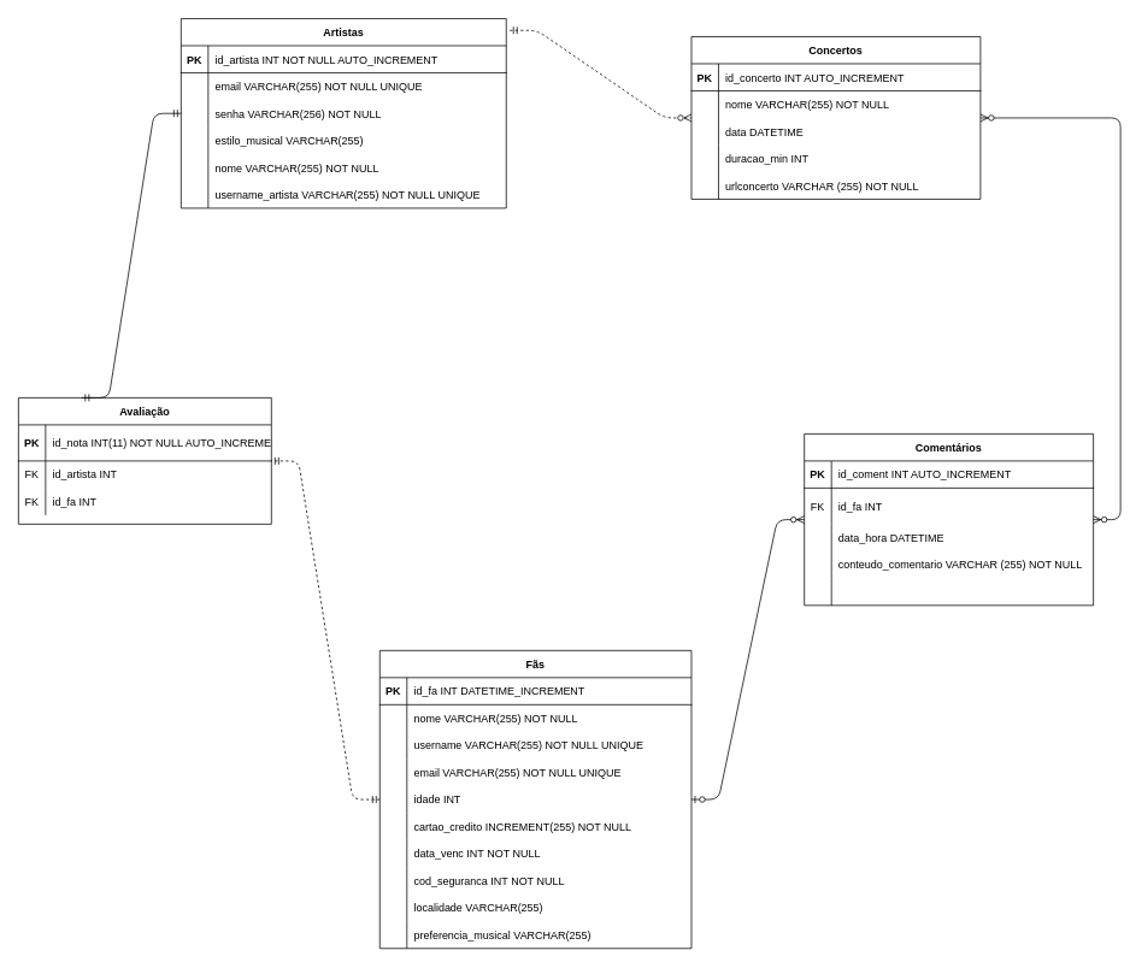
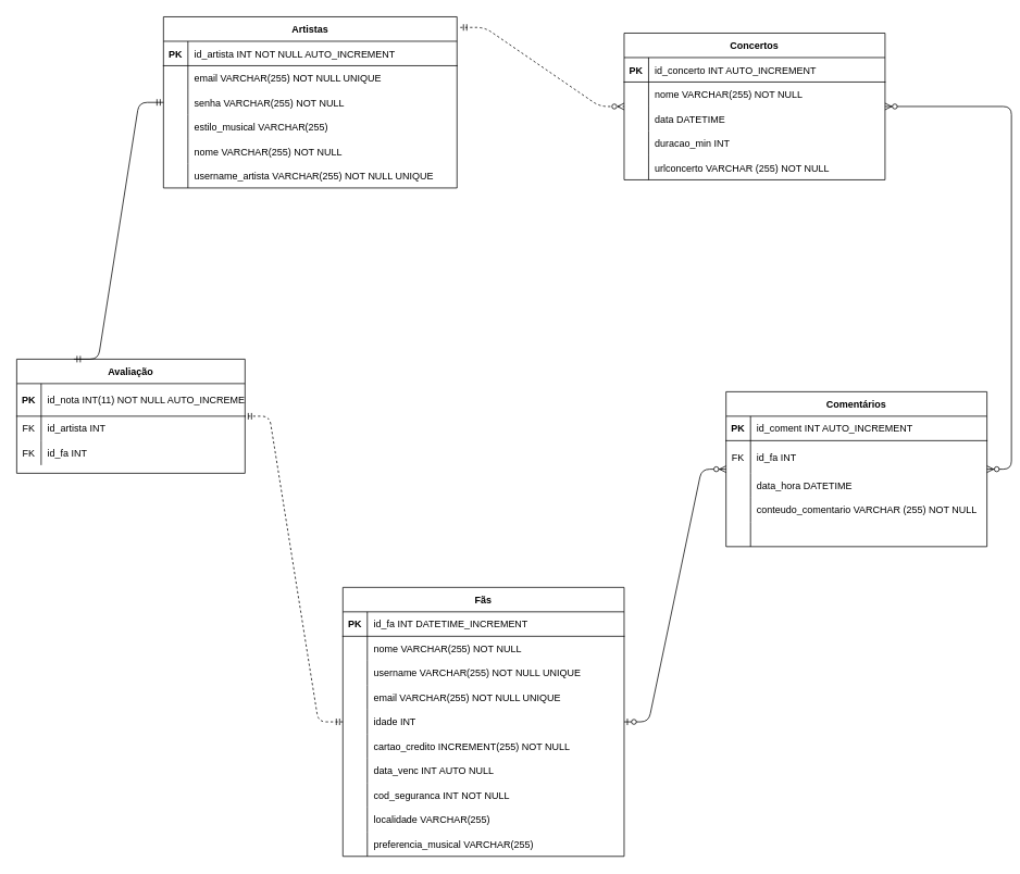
- <mxCell id="52" value="senha VARCHAR(256) NOT NULL" style="shape=partialRectangle;overflow=hidden;connectable=0;fillColor=none;top=0;left=0;bottom=0;right=0;align=left;spacingLeft=6;" vertex="1" parent="50"><mxGeometry x="30" width="330" height="30" as="geometry" /></mxCell>
+ <mxCell id="52" value="senha VARCHAR(255) NOT NULL" style="shape=partialRectangle;overflow=hidden;connectable=0;fillColor=none;top=0;left=0;bottom=0;right=0;align=left;spacingLeft=6;" vertex="1" parent="50"><mxGeometry x="30" width="330" height="30" as="geometry" /></mxCell>
- <mxCell id="23" value="data_venc INT NOT NULL" style="shape=partialRectangle;overflow=hidden;connectable=0;fillColor=none;top=0;left=0;bottom=0;right=0;align=left;spacingLeft=6;" vertex="1" parent="21"><mxGeometry x="30" width="315" height="30" as="geometry" /></mxCell>
+ <mxCell id="23" value="data_venc INT AUTO NULL" style="shape=partialRectangle;overflow=hidden;connectable=0;fillColor=none;top=0;left=0;bottom=0;right=0;align=left;spacingLeft=6;" vertex="1" parent="21"><mxGeometry x="30" width="315" height="30" as="geometry" /></mxCell>
